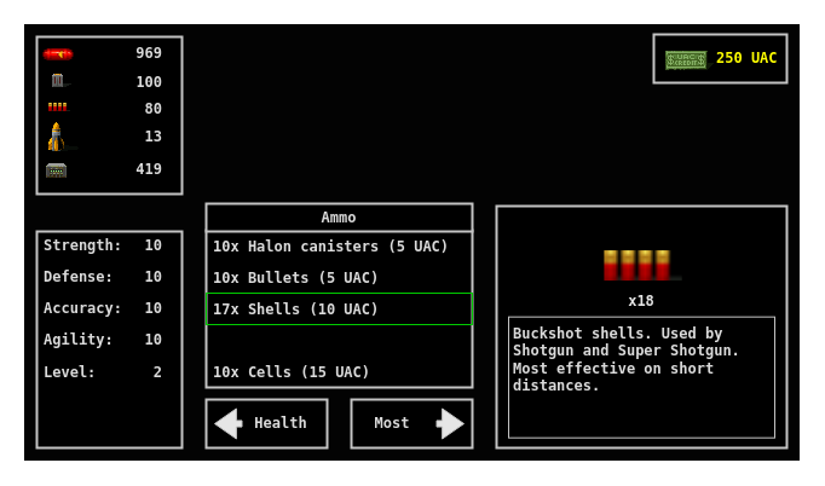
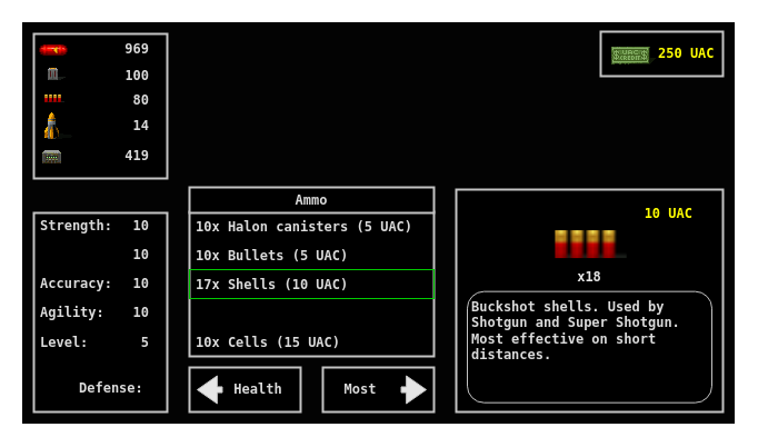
- <mxCell id="45" value="13" style="text;strokeColor=none;fillColor=none;align=right;verticalAlign=top;spacingLeft=4;spacingRight=4;overflow=hidden;rotatable=0;points=[[0,0.5],[1,0.5]];portConstraint=eastwest;fontColor=#DBDBDB;fontStyle=1;fontFamily=Monospace;" vertex="1" parent="36"><mxGeometry x="73.5" y="69" width="31" height="26" as="geometry" /></mxCell>
+ <mxCell id="45" value="14" style="text;strokeColor=none;fillColor=none;align=right;verticalAlign=top;spacingLeft=4;spacingRight=4;overflow=hidden;rotatable=0;points=[[0,0.5],[1,0.5]];portConstraint=eastwest;fontColor=#DBDBDB;fontStyle=1;fontFamily=Monospace;" vertex="1" parent="36"><mxGeometry x="73.5" y="69" width="31" height="26" as="geometry" /></mxCell>
+ <mxCell id="33" value="10 UAC" style="text;html=1;strokeColor=none;fillColor=none;align=right;verticalAlign=middle;whiteSpace=wrap;rounded=0;fontColor=#FFFF00;fontStyle=1;fontFamily=Monospace;" vertex="1" parent="30"><mxGeometry x="155" y="9.167" width="60" height="25" as="geometry" /></mxCell>
- <mxCell id="20" value="Defense:" style="text;strokeColor=none;fillColor=none;align=left;verticalAlign=top;spacingLeft=4;spacingRight=4;overflow=hidden;rotatable=0;points=[[0,0.5],[1,0.5]];portConstraint=eastwest;fontColor=#DBDBDB;fontStyle=1;fontFamily=Monospace;" vertex="1" parent="1"><mxGeometry x="30" y="215" width="70" height="26" as="geometry" /></mxCell>
+ <mxCell id="20" value="Defense:" style="text;strokeColor=none;fillColor=none;align=left;verticalAlign=top;spacingLeft=4;spacingRight=4;overflow=hidden;rotatable=0;points=[[0,0.5],[1,0.5]];portConstraint=eastwest;fontColor=#DBDBDB;fontStyle=1;fontFamily=Monospace;" vertex="1" parent="1"><mxGeometry x="65" y="335" width="70" height="26" as="geometry" /></mxCell>
- <mxCell id="28" value="2" style="text;strokeColor=none;fillColor=none;align=right;verticalAlign=top;spacingLeft=4;spacingRight=4;overflow=hidden;rotatable=0;points=[[0,0.5],[1,0.5]];portConstraint=eastwest;fontColor=#DBDBDB;fontStyle=1;fontFamily=Monospace;" vertex="1" parent="1"><mxGeometry x="100" y="294" width="40" height="26" as="geometry" /></mxCell>
+ <mxCell id="28" value="5" style="text;strokeColor=none;fillColor=none;align=right;verticalAlign=top;spacingLeft=4;spacingRight=4;overflow=hidden;rotatable=0;points=[[0,0.5],[1,0.5]];portConstraint=eastwest;fontColor=#DBDBDB;fontStyle=1;fontFamily=Monospace;" vertex="1" parent="1"><mxGeometry x="100" y="294" width="40" height="26" as="geometry" /></mxCell>
- <mxCell id="32" value="Buckshot shells. Used by&lt;br&gt;Shotgun and Super Shotgun.&lt;br&gt;Most effective on short distances." style="rounded=0;whiteSpace=wrap;html=1;fontColor=#DBDBDB;strokeColor=#C4C4C4;strokeWidth=1;fillColor=#000000;verticalAlign=top;align=left;fontStyle=1;fontFamily=Monospace;spacingBottom=0;horizontal=1;spacing=2;spacingLeft=2;" vertex="1" parent="30"><mxGeometry x="10" y="91.667" width="220" height="100" as="geometry" /></mxCell>
+ <mxCell id="32" value="Buckshot shells. Used by&lt;br&gt;Shotgun and Super Shotgun.&lt;br&gt;Most effective on short distances." style="whiteSpace=wrap;html=1;fontColor=#DBDBDB;strokeColor=#C4C4C4;strokeWidth=1;fillColor=#000000;verticalAlign=top;align=left;fontStyle=1;fontFamily=Monospace;spacingBottom=0;horizontal=1;spacing=2;spacingLeft=2;rounded=1;" vertex="1" parent="30"><mxGeometry x="10" y="91.667" width="220" height="100" as="geometry" /></mxCell>
